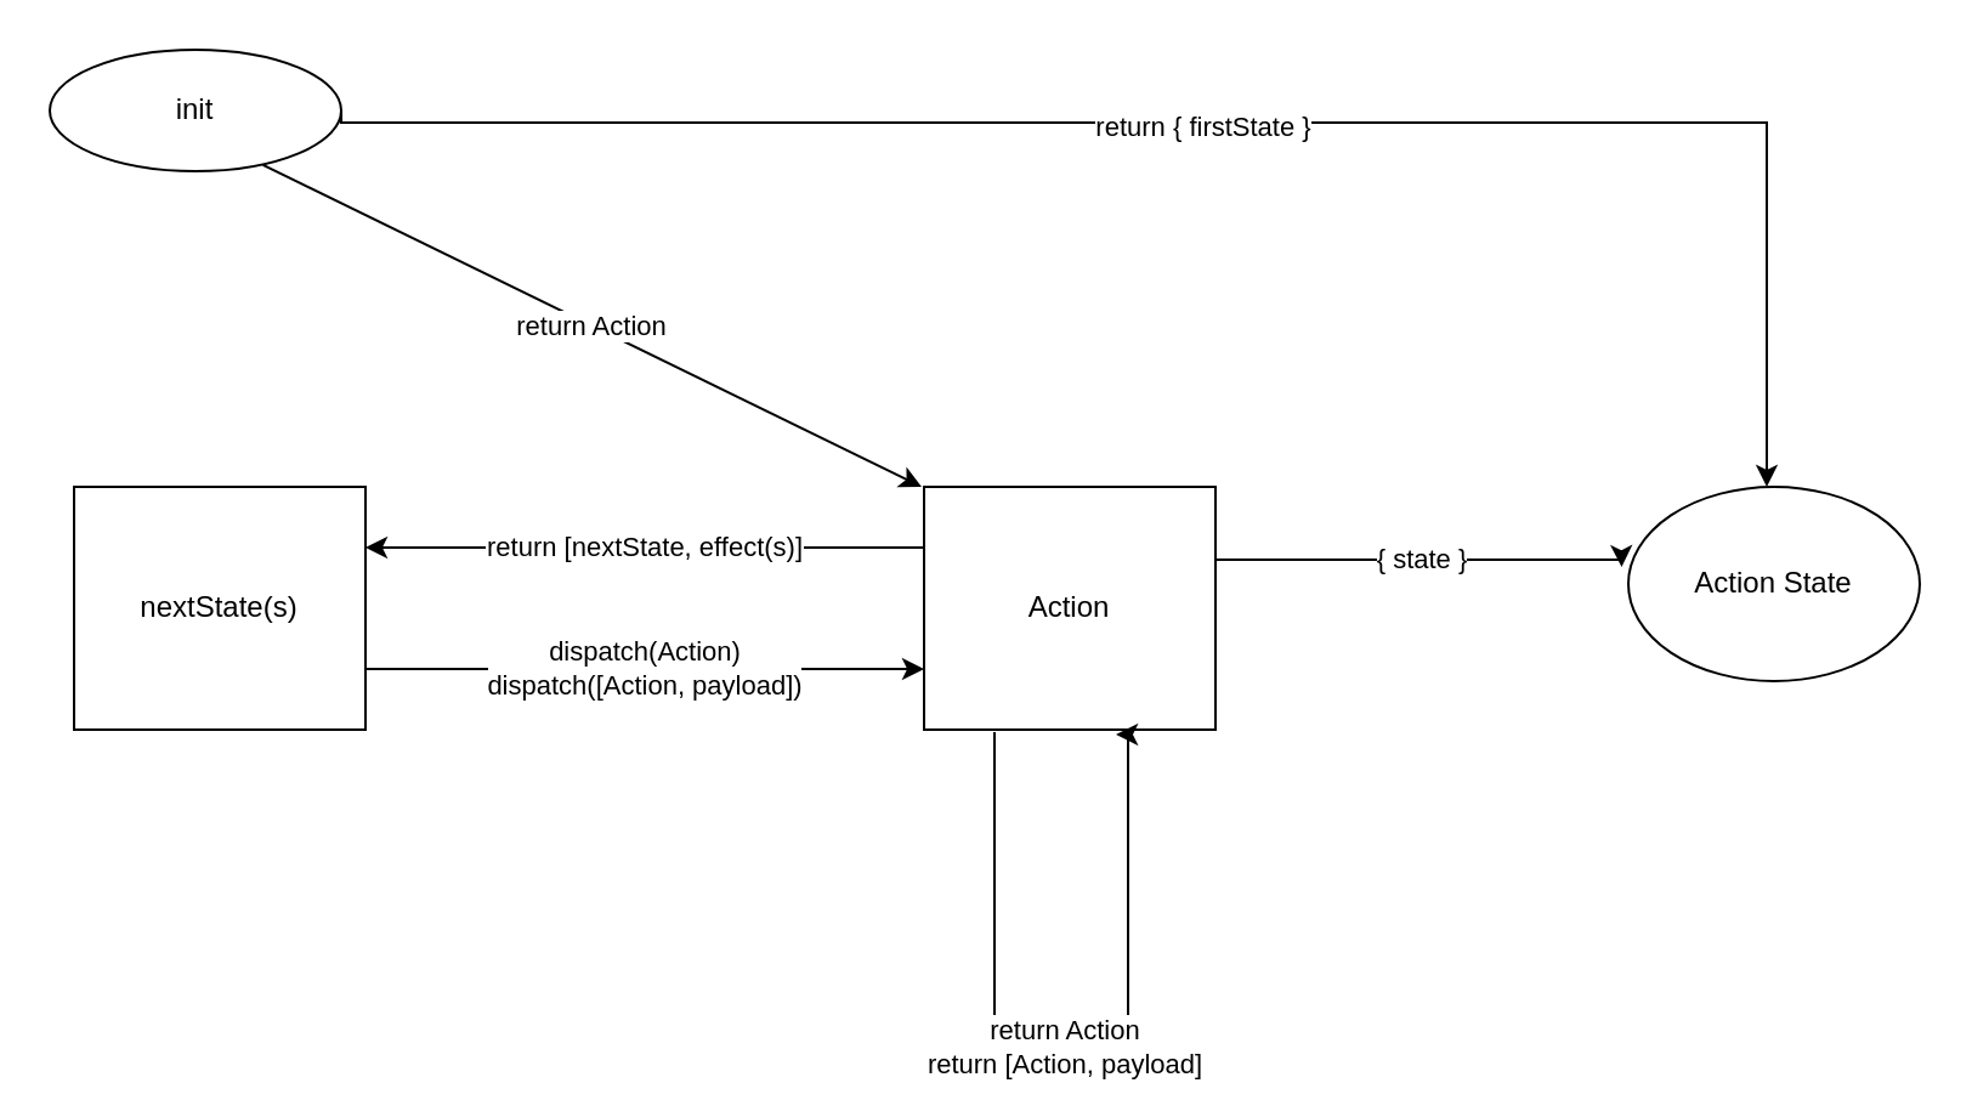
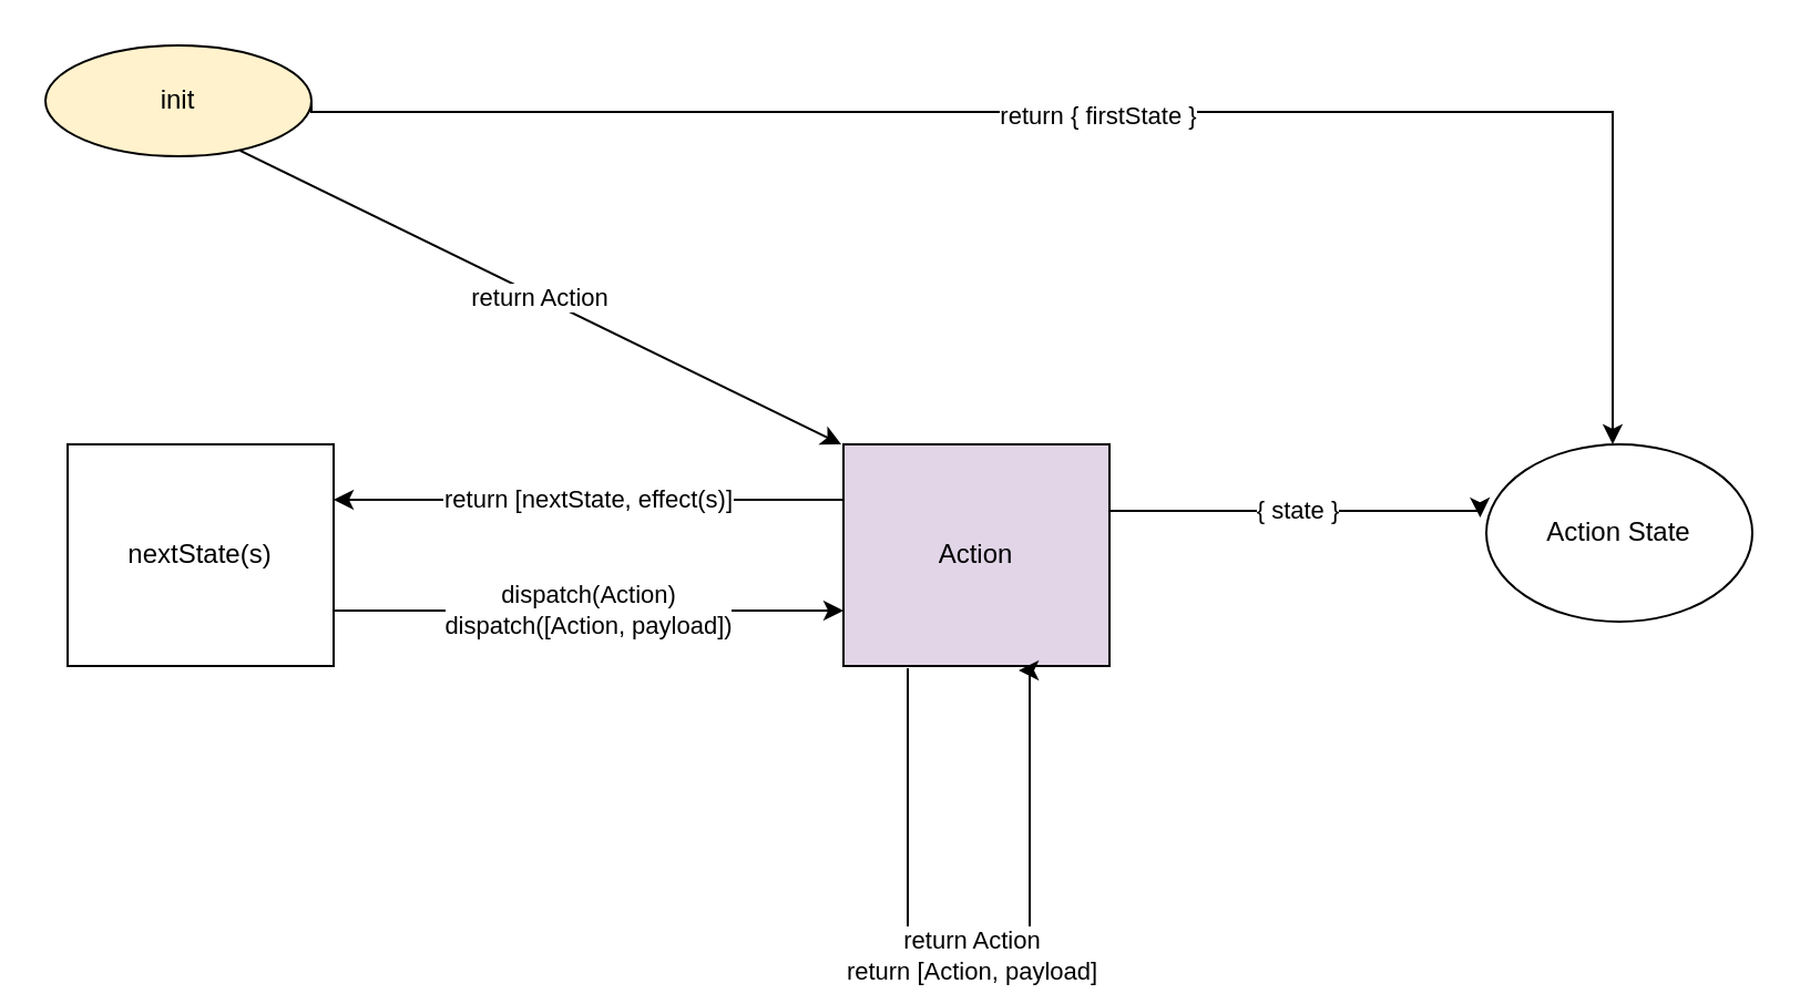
- <mxCell id="2" value="init&lt;br&gt;" style="ellipse;whiteSpace=wrap;html=1;" vertex="1" parent="1"><mxGeometry x="20" y="20" width="120" height="50" as="geometry" /></mxCell>
+ <mxCell id="2" value="init&lt;br&gt;" style="ellipse;whiteSpace=wrap;html=1;fillColor=#fff2cc;" vertex="1" parent="1"><mxGeometry x="20" y="20" width="120" height="50" as="geometry" /></mxCell>
- <mxCell id="3" value="Action&lt;br&gt;" style="rounded=0;whiteSpace=wrap;html=1;" vertex="1" parent="1"><mxGeometry x="380" y="200" width="120" height="100" as="geometry" /></mxCell>
+ <mxCell id="3" value="Action&lt;br&gt;" style="rounded=0;whiteSpace=wrap;html=1;fillColor=#e1d5e7;" vertex="1" parent="1"><mxGeometry x="380" y="200" width="120" height="100" as="geometry" /></mxCell>
